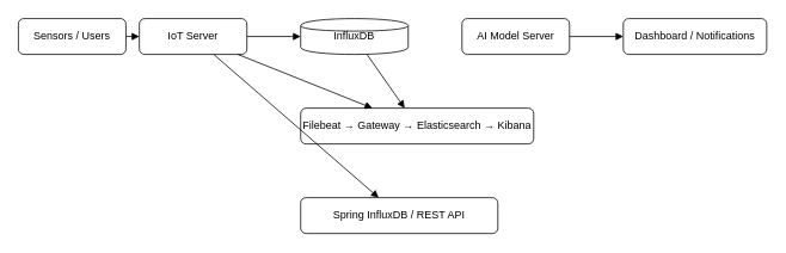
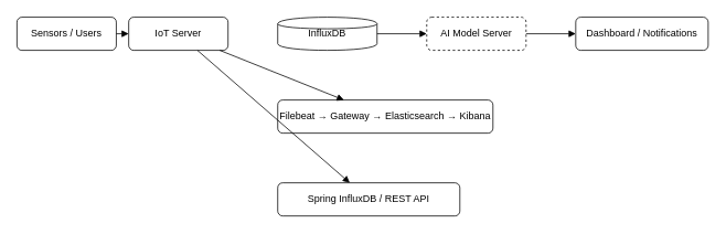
- <mxCell id="10" style="endArrow=block;html=1;" edge="1" parent="1" source="3" target="4"><mxGeometry relative="1" as="geometry" /></mxCell>
- <mxCell id="5" value="AI Model Server" style="rounded=1;whiteSpace=wrap;html=1;" vertex="1" parent="1"><mxGeometry x="515" y="20" width="120" height="40" as="geometry" /></mxCell>
+ <mxCell id="5" value="AI Model Server" style="rounded=1;whiteSpace=wrap;html=1;dashed=1;" vertex="1" parent="1"><mxGeometry x="515" y="20" width="120" height="40" as="geometry" /></mxCell>
- <mxCell id="11" style="endArrow=block;html=1;" edge="1" parent="1" source="4" target="7"><mxGeometry relative="1" as="geometry" /></mxCell>
+ <mxCell id="11" style="endArrow=block;html=1;" edge="1" parent="1" source="4" target="5"><mxGeometry relative="1" as="geometry" /></mxCell>
